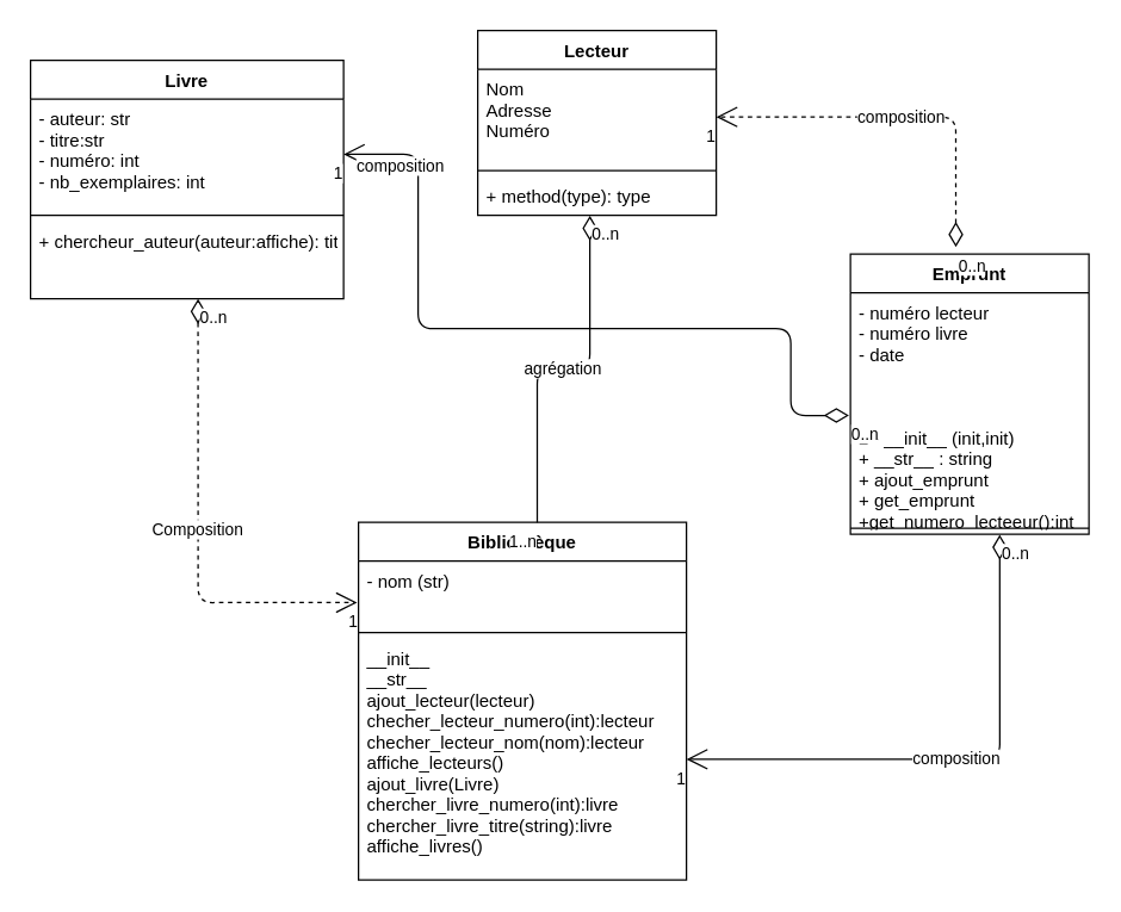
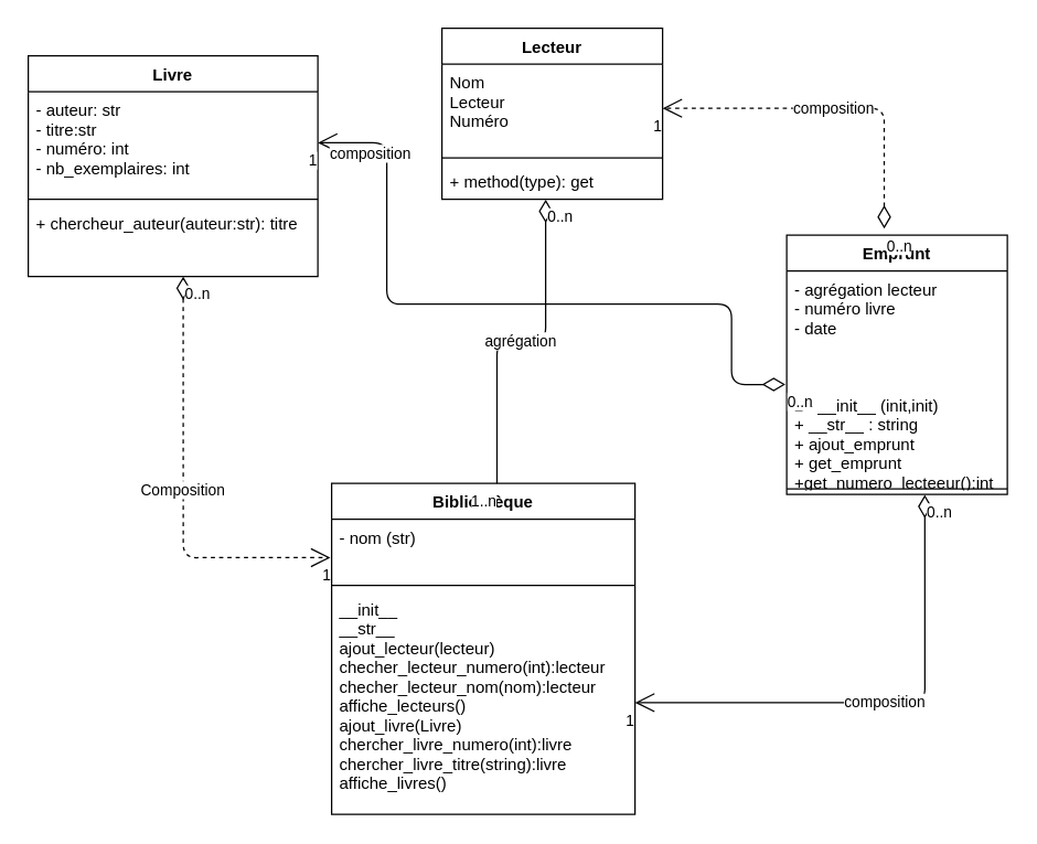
- <mxCell id="3" value="Nom&#10;Adresse&#10;Numéro" style="text;strokeColor=none;fillColor=none;align=left;verticalAlign=top;spacingLeft=4;spacingRight=4;overflow=hidden;rotatable=0;points=[[0,0.5],[1,0.5]];portConstraint=eastwest;" vertex="1" parent="2"><mxGeometry y="26" width="160" height="64" as="geometry" /></mxCell>
+ <mxCell id="3" value="Nom&#10;Lecteur&#10;Numéro" style="text;strokeColor=none;fillColor=none;align=left;verticalAlign=top;spacingLeft=4;spacingRight=4;overflow=hidden;rotatable=0;points=[[0,0.5],[1,0.5]];portConstraint=eastwest;" vertex="1" parent="2"><mxGeometry y="26" width="160" height="64" as="geometry" /></mxCell>
- <mxCell id="5" value="+ method(type): type" style="text;strokeColor=none;fillColor=none;align=left;verticalAlign=top;spacingLeft=4;spacingRight=4;overflow=hidden;rotatable=0;points=[[0,0.5],[1,0.5]];portConstraint=eastwest;" vertex="1" parent="2"><mxGeometry y="98" width="160" height="26" as="geometry" /></mxCell>
+ <mxCell id="5" value="+ method(type): get" style="text;strokeColor=none;fillColor=none;align=left;verticalAlign=top;spacingLeft=4;spacingRight=4;overflow=hidden;rotatable=0;points=[[0,0.5],[1,0.5]];portConstraint=eastwest;" vertex="1" parent="2"><mxGeometry y="98" width="160" height="26" as="geometry" /></mxCell>
- <mxCell id="9" value="+ chercheur_auteur(auteur:affiche): titre" style="text;strokeColor=none;fillColor=none;align=left;verticalAlign=top;spacingLeft=4;spacingRight=4;overflow=hidden;rotatable=0;points=[[0,0.5],[1,0.5]];portConstraint=eastwest;" vertex="1" parent="6"><mxGeometry y="108" width="210" height="52" as="geometry" /></mxCell>
+ <mxCell id="9" value="+ chercheur_auteur(auteur:str): titre" style="text;strokeColor=none;fillColor=none;align=left;verticalAlign=top;spacingLeft=4;spacingRight=4;overflow=hidden;rotatable=0;points=[[0,0.5],[1,0.5]];portConstraint=eastwest;" vertex="1" parent="6"><mxGeometry y="108" width="210" height="52" as="geometry" /></mxCell>
- <mxCell id="21" value="- numéro lecteur&#10;- numéro livre&#10;- date" style="text;strokeColor=none;fillColor=none;align=left;verticalAlign=top;spacingLeft=4;spacingRight=4;overflow=hidden;rotatable=0;points=[[0,0.5],[1,0.5]];portConstraint=eastwest;" vertex="1" parent="20"><mxGeometry y="26" width="160" height="84" as="geometry" /></mxCell>
+ <mxCell id="21" value="- agrégation lecteur&#10;- numéro livre&#10;- date" style="text;strokeColor=none;fillColor=none;align=left;verticalAlign=top;spacingLeft=4;spacingRight=4;overflow=hidden;rotatable=0;points=[[0,0.5],[1,0.5]];portConstraint=eastwest;" vertex="1" parent="20"><mxGeometry y="26" width="160" height="84" as="geometry" /></mxCell>
